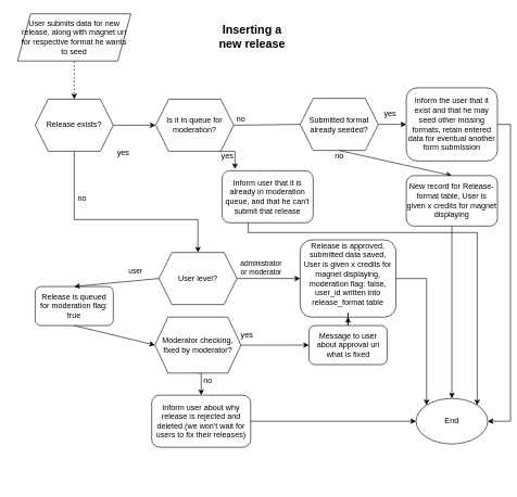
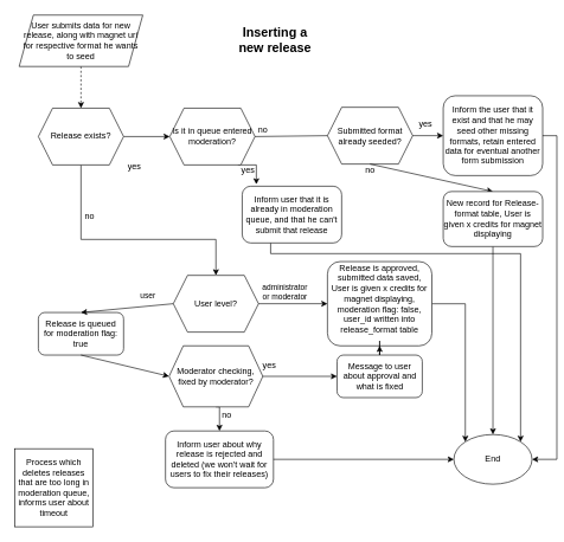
- <mxCell id="35" value="Is it in queue for moderation?" style="shape=hexagon;perimeter=hexagonPerimeter2;whiteSpace=wrap;html=1;fixedSize=1;" parent="1" vertex="1"><mxGeometry x="238" y="152" width="120" height="80" as="geometry" /></mxCell>
+ <mxCell id="35" value="Is it in queue entered moderation?" style="shape=hexagon;perimeter=hexagonPerimeter2;whiteSpace=wrap;html=1;fixedSize=1;" parent="1" vertex="1"><mxGeometry x="238" y="152" width="120" height="80" as="geometry" /></mxCell>
- <mxCell id="33" value="Message to user about approval uri what is fixed" style="rounded=1;whiteSpace=wrap;html=1;" parent="1" vertex="1"><mxGeometry x="473.5" y="500" width="120" height="60" as="geometry" /></mxCell>
+ <mxCell id="33" value="Message to user about approval and what is fixed" style="rounded=1;whiteSpace=wrap;html=1;" parent="1" vertex="1"><mxGeometry x="473.5" y="500" width="120" height="60" as="geometry" /></mxCell>
+ <mxCell id="41" value="Process which deletes releases that are too long in moderation queue, informs user about timeout" style="whiteSpace=wrap;html=1;aspect=fixed;" parent="1" vertex="1"><mxGeometry x="20" y="632" width="110" height="110" as="geometry" /></mxCell>
